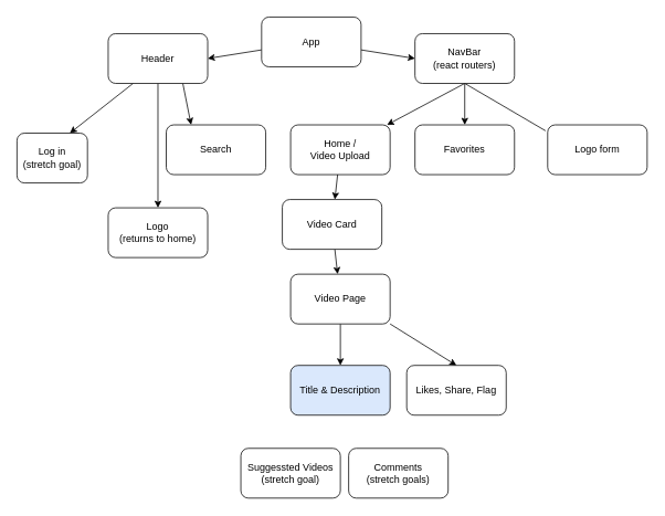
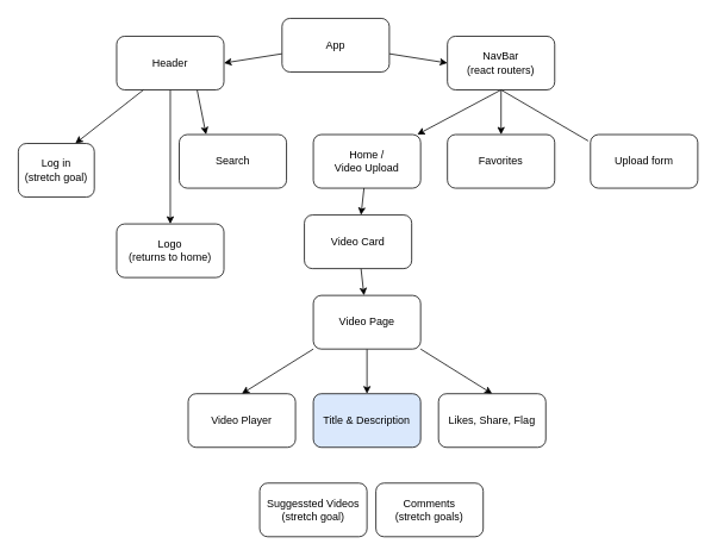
- <mxCell id="18" value="Logo form" style="rounded=1;whiteSpace=wrap;html=1;" parent="1" vertex="1"><mxGeometry x="660" y="150" width="120" height="60" as="geometry" /></mxCell>
+ <mxCell id="18" value="Upload form" style="rounded=1;whiteSpace=wrap;html=1;" parent="1" vertex="1"><mxGeometry x="660" y="150" width="120" height="60" as="geometry" /></mxCell>
+ <mxCell id="19" style="edgeStyle=none;html=1;entryX=0.5;entryY=0;entryDx=0;entryDy=0;exitX=0;exitY=1;exitDx=0;exitDy=0;" parent="1" source="22" target="25" edge="1"><mxGeometry relative="1" as="geometry" /></mxCell>
+ <mxCell id="25" value="Video Player" style="rounded=1;whiteSpace=wrap;html=1;" parent="1" vertex="1"><mxGeometry x="210" y="440" width="120" height="60" as="geometry" /></mxCell>
